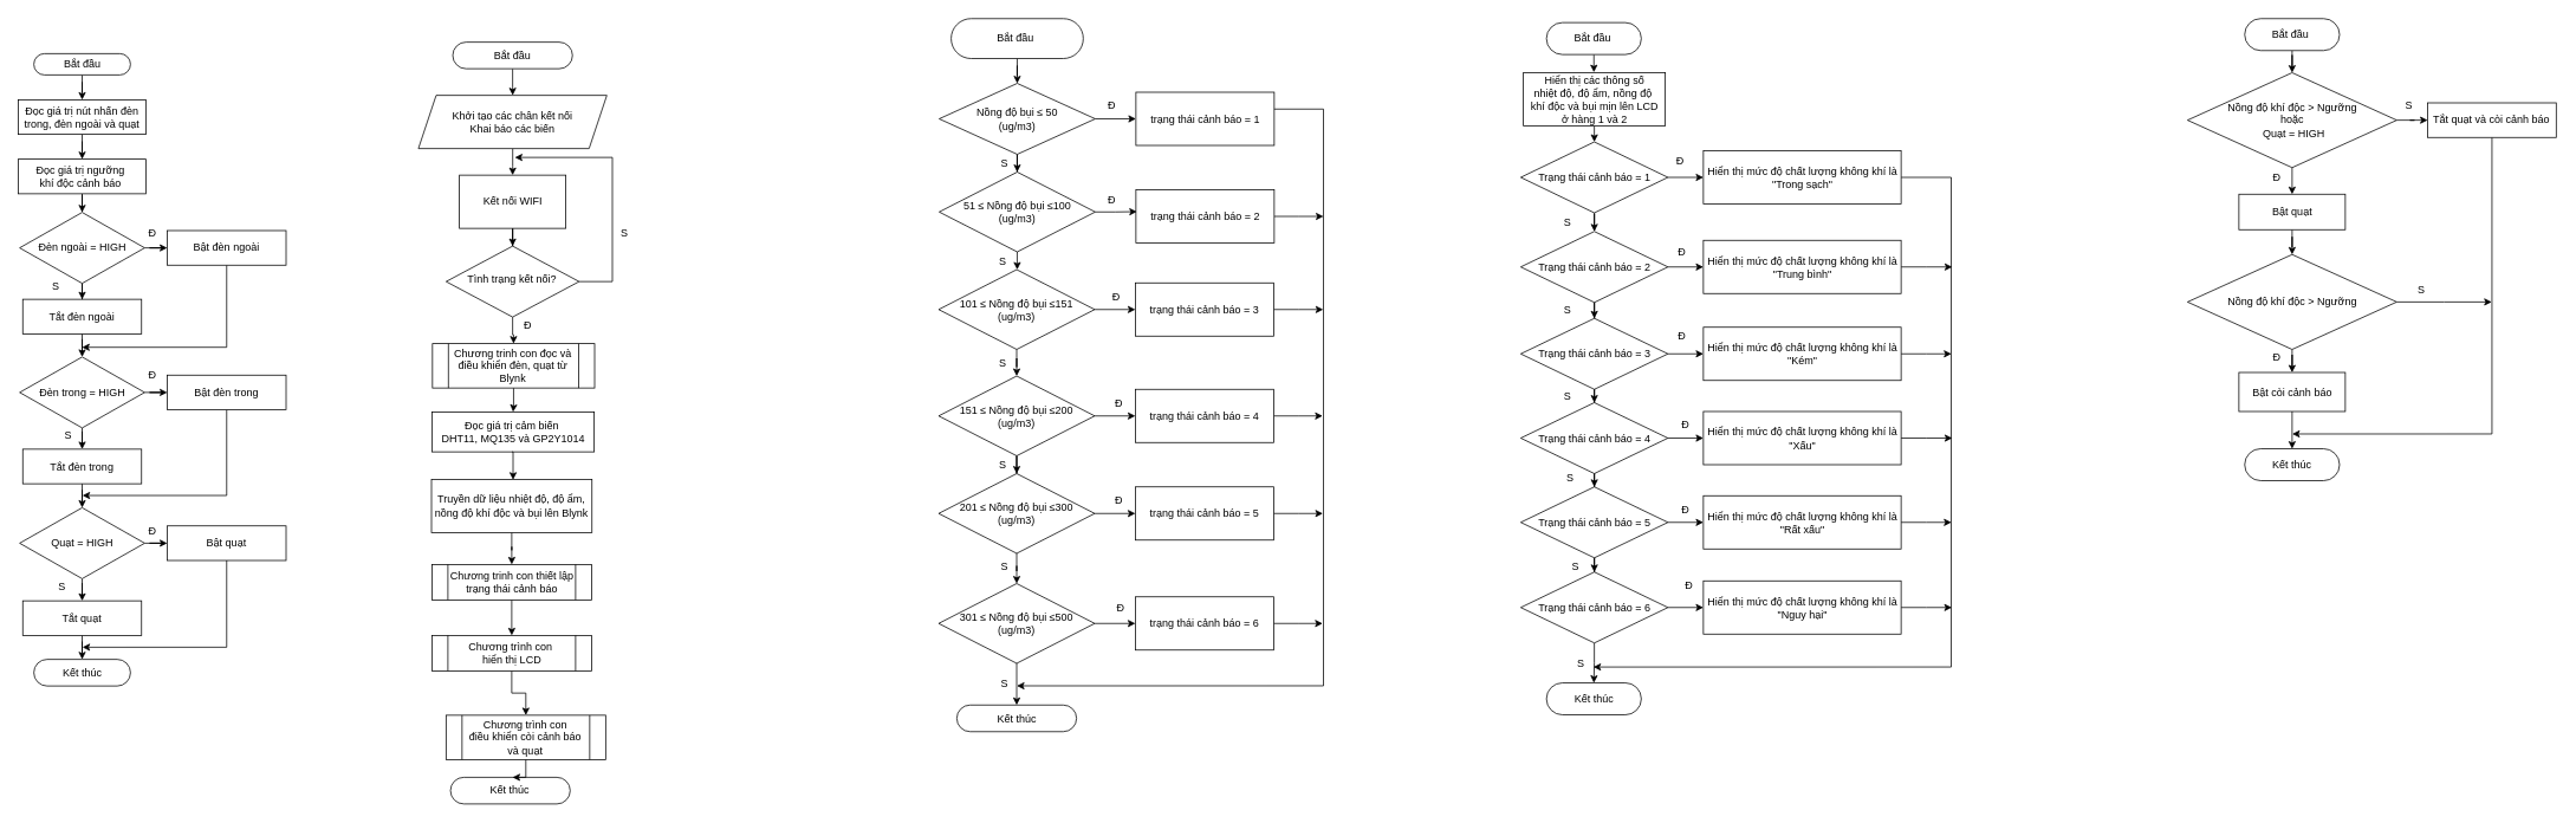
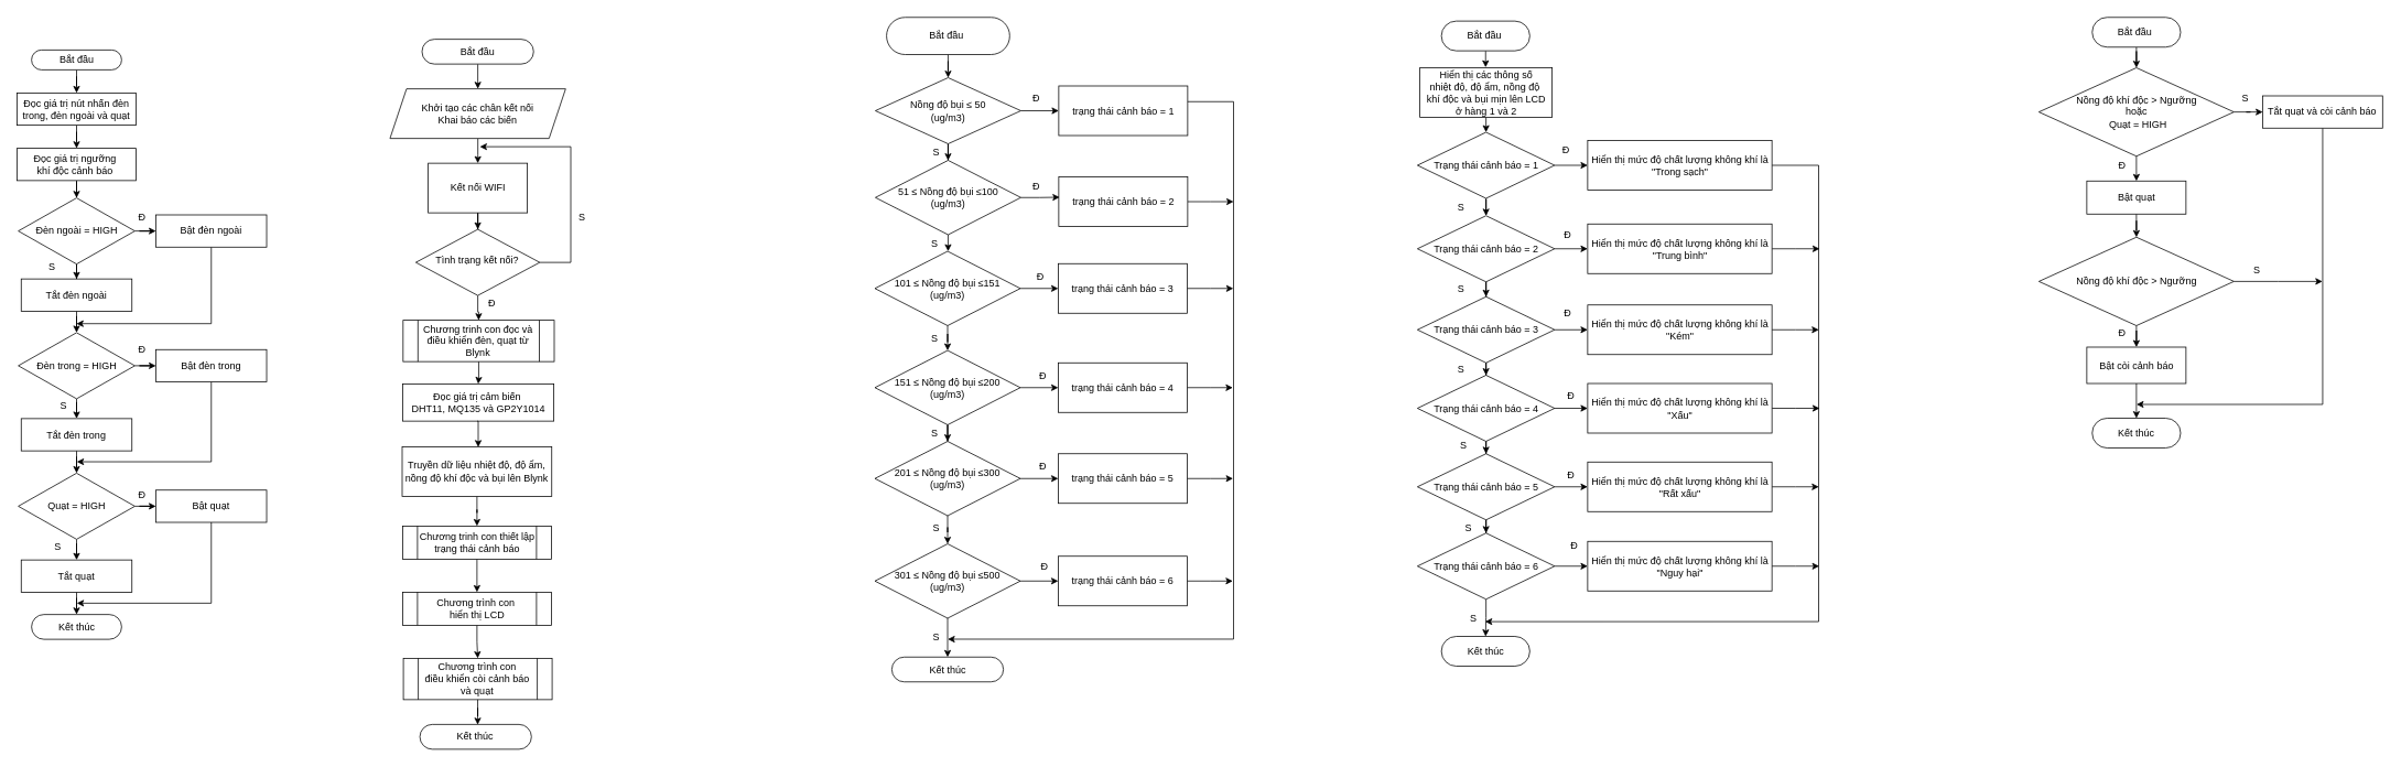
- <mxCell id="41" value="Chương trình con&lt;div&gt;điều khiển còi cảnh báo và quạt&lt;/div&gt;" style="shape=process;whiteSpace=wrap;html=1;backgroundOutline=1;" vertex="1" parent="1"><mxGeometry x="502.44" y="806" width="180" height="50" as="geometry" /></mxCell>
+ <mxCell id="41" value="Chương trình con&lt;div&gt;điều khiển còi cảnh báo và quạt&lt;/div&gt;" style="shape=process;whiteSpace=wrap;html=1;backgroundOutline=1;" vertex="1" parent="1"><mxGeometry x="487.44" y="796" width="180" height="50" as="geometry" /></mxCell>
